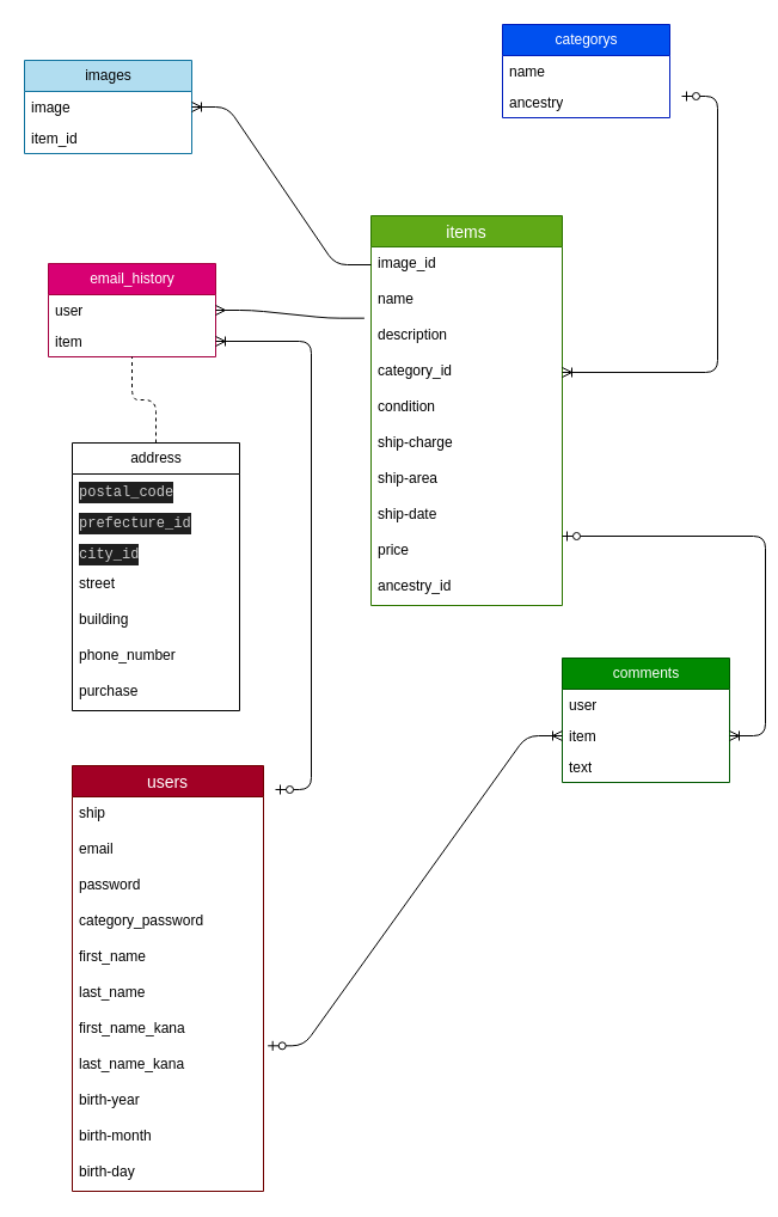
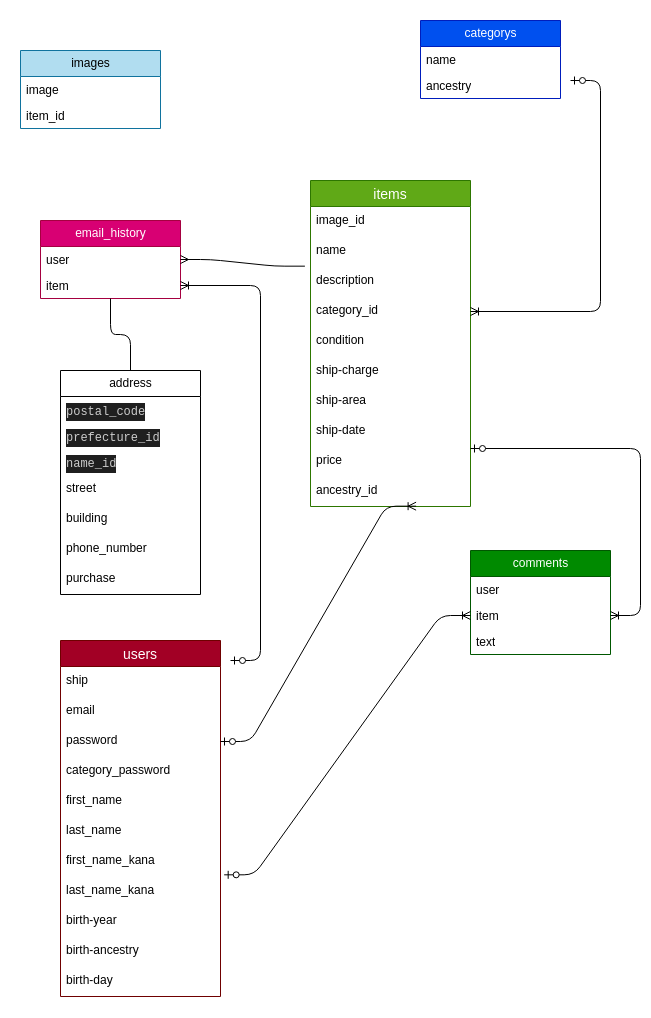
- <mxCell id="40" value="" style="edgeStyle=entityRelationEdgeStyle;fontSize=12;html=1;endArrow=ERoneToMany;" edge="1" parent="1" source="17" target="3"><mxGeometry width="100" height="100" relative="1" as="geometry"><mxPoint x="220" y="290" as="sourcePoint" /><mxPoint x="320" y="190" as="targetPoint" /></mxGeometry></mxCell>
- <mxCell id="45" style="edgeStyle=orthogonalEdgeStyle;html=1;endArrow=none;endFill=0;dashed=1;" edge="1" parent="1" source="46" target="13"><mxGeometry relative="1" as="geometry" /></mxCell>
+ <mxCell id="45" style="edgeStyle=orthogonalEdgeStyle;html=1;endArrow=none;endFill=0;" edge="1" parent="1" source="46" target="13"><mxGeometry relative="1" as="geometry" /></mxCell>
- <mxCell id="49" value="&lt;div style=&quot;color: rgb(204, 204, 204); background-color: rgb(31, 31, 31); font-family: Menlo, Monaco, &amp;quot;Courier New&amp;quot;, monospace; line-height: 18px;&quot;&gt;city_id &lt;/div&gt;" style="text;strokeColor=none;fillColor=none;align=left;verticalAlign=top;spacingLeft=4;spacingRight=4;overflow=hidden;rotatable=0;points=[[0,0.5],[1,0.5]];portConstraint=eastwest;whiteSpace=wrap;html=1;" vertex="1" parent="46"><mxGeometry y="78" width="140" height="26" as="geometry" /></mxCell>
+ <mxCell id="49" value="&lt;div style=&quot;color: rgb(204, 204, 204); background-color: rgb(31, 31, 31); font-family: Menlo, Monaco, &amp;quot;Courier New&amp;quot;, monospace; line-height: 18px;&quot;&gt;name_id &lt;/div&gt;" style="text;strokeColor=none;fillColor=none;align=left;verticalAlign=top;spacingLeft=4;spacingRight=4;overflow=hidden;rotatable=0;points=[[0,0.5],[1,0.5]];portConstraint=eastwest;whiteSpace=wrap;html=1;" vertex="1" parent="46"><mxGeometry y="78" width="140" height="26" as="geometry" /></mxCell>
+ <mxCell id="42" value="" style="edgeStyle=entityRelationEdgeStyle;fontSize=12;html=1;endArrow=ERoneToMany;startArrow=ERzeroToOne;entryX=0.66;entryY=0.989;entryDx=0;entryDy=0;entryPerimeter=0;exitX=1;exitY=0.5;exitDx=0;exitDy=0;" edge="1" parent="1" source="30" target="26"><mxGeometry width="100" height="100" relative="1" as="geometry"><mxPoint x="220" y="690" as="sourcePoint" /><mxPoint x="320" y="510" as="targetPoint" /></mxGeometry></mxCell>
- <mxCell id="37" value="birth-month" style="text;strokeColor=none;fillColor=none;spacingLeft=4;spacingRight=4;overflow=hidden;rotatable=0;points=[[0,0.5],[1,0.5]];portConstraint=eastwest;fontSize=12;" vertex="1" parent="27"><mxGeometry y="296" width="160" height="30" as="geometry" /></mxCell>
+ <mxCell id="37" value="birth-ancestry" style="text;strokeColor=none;fillColor=none;spacingLeft=4;spacingRight=4;overflow=hidden;rotatable=0;points=[[0,0.5],[1,0.5]];portConstraint=eastwest;fontSize=12;" vertex="1" parent="27"><mxGeometry y="296" width="160" height="30" as="geometry" /></mxCell>
